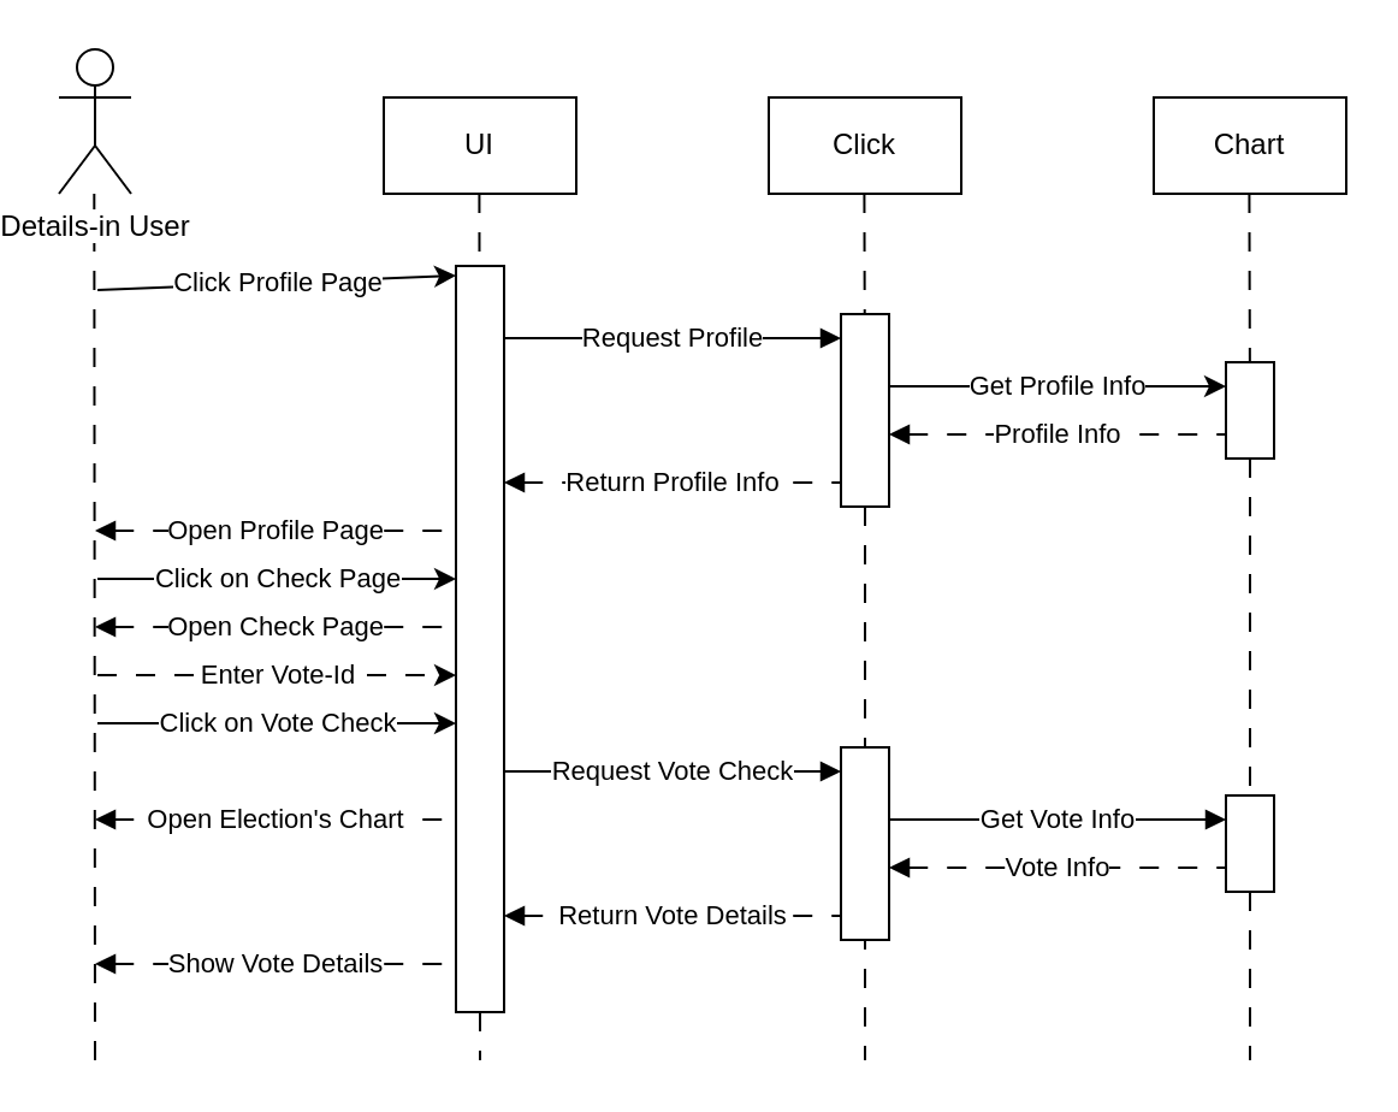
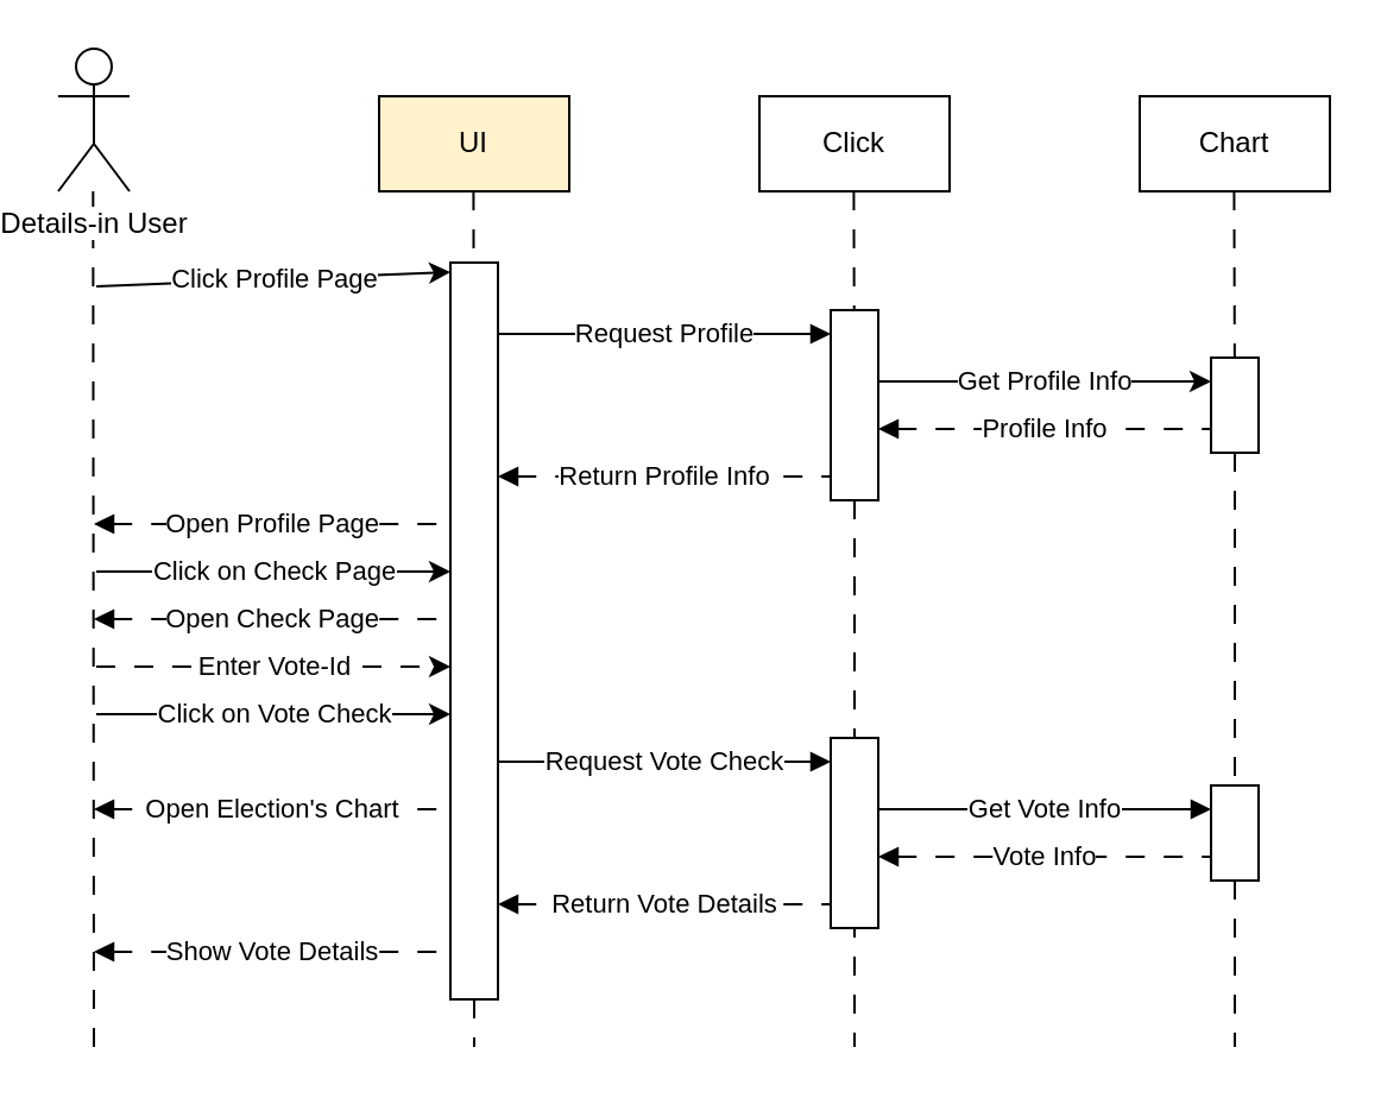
- <mxCell id="2" value="UI" style="rounded=0;whiteSpace=wrap;html=1;" parent="1" vertex="1"><mxGeometry x="155" y="40" width="80" height="40" as="geometry" /></mxCell>
+ <mxCell id="2" value="UI" style="rounded=0;whiteSpace=wrap;html=1;fillColor=#fff2cc;" parent="1" vertex="1"><mxGeometry x="155" y="40" width="80" height="40" as="geometry" /></mxCell>
